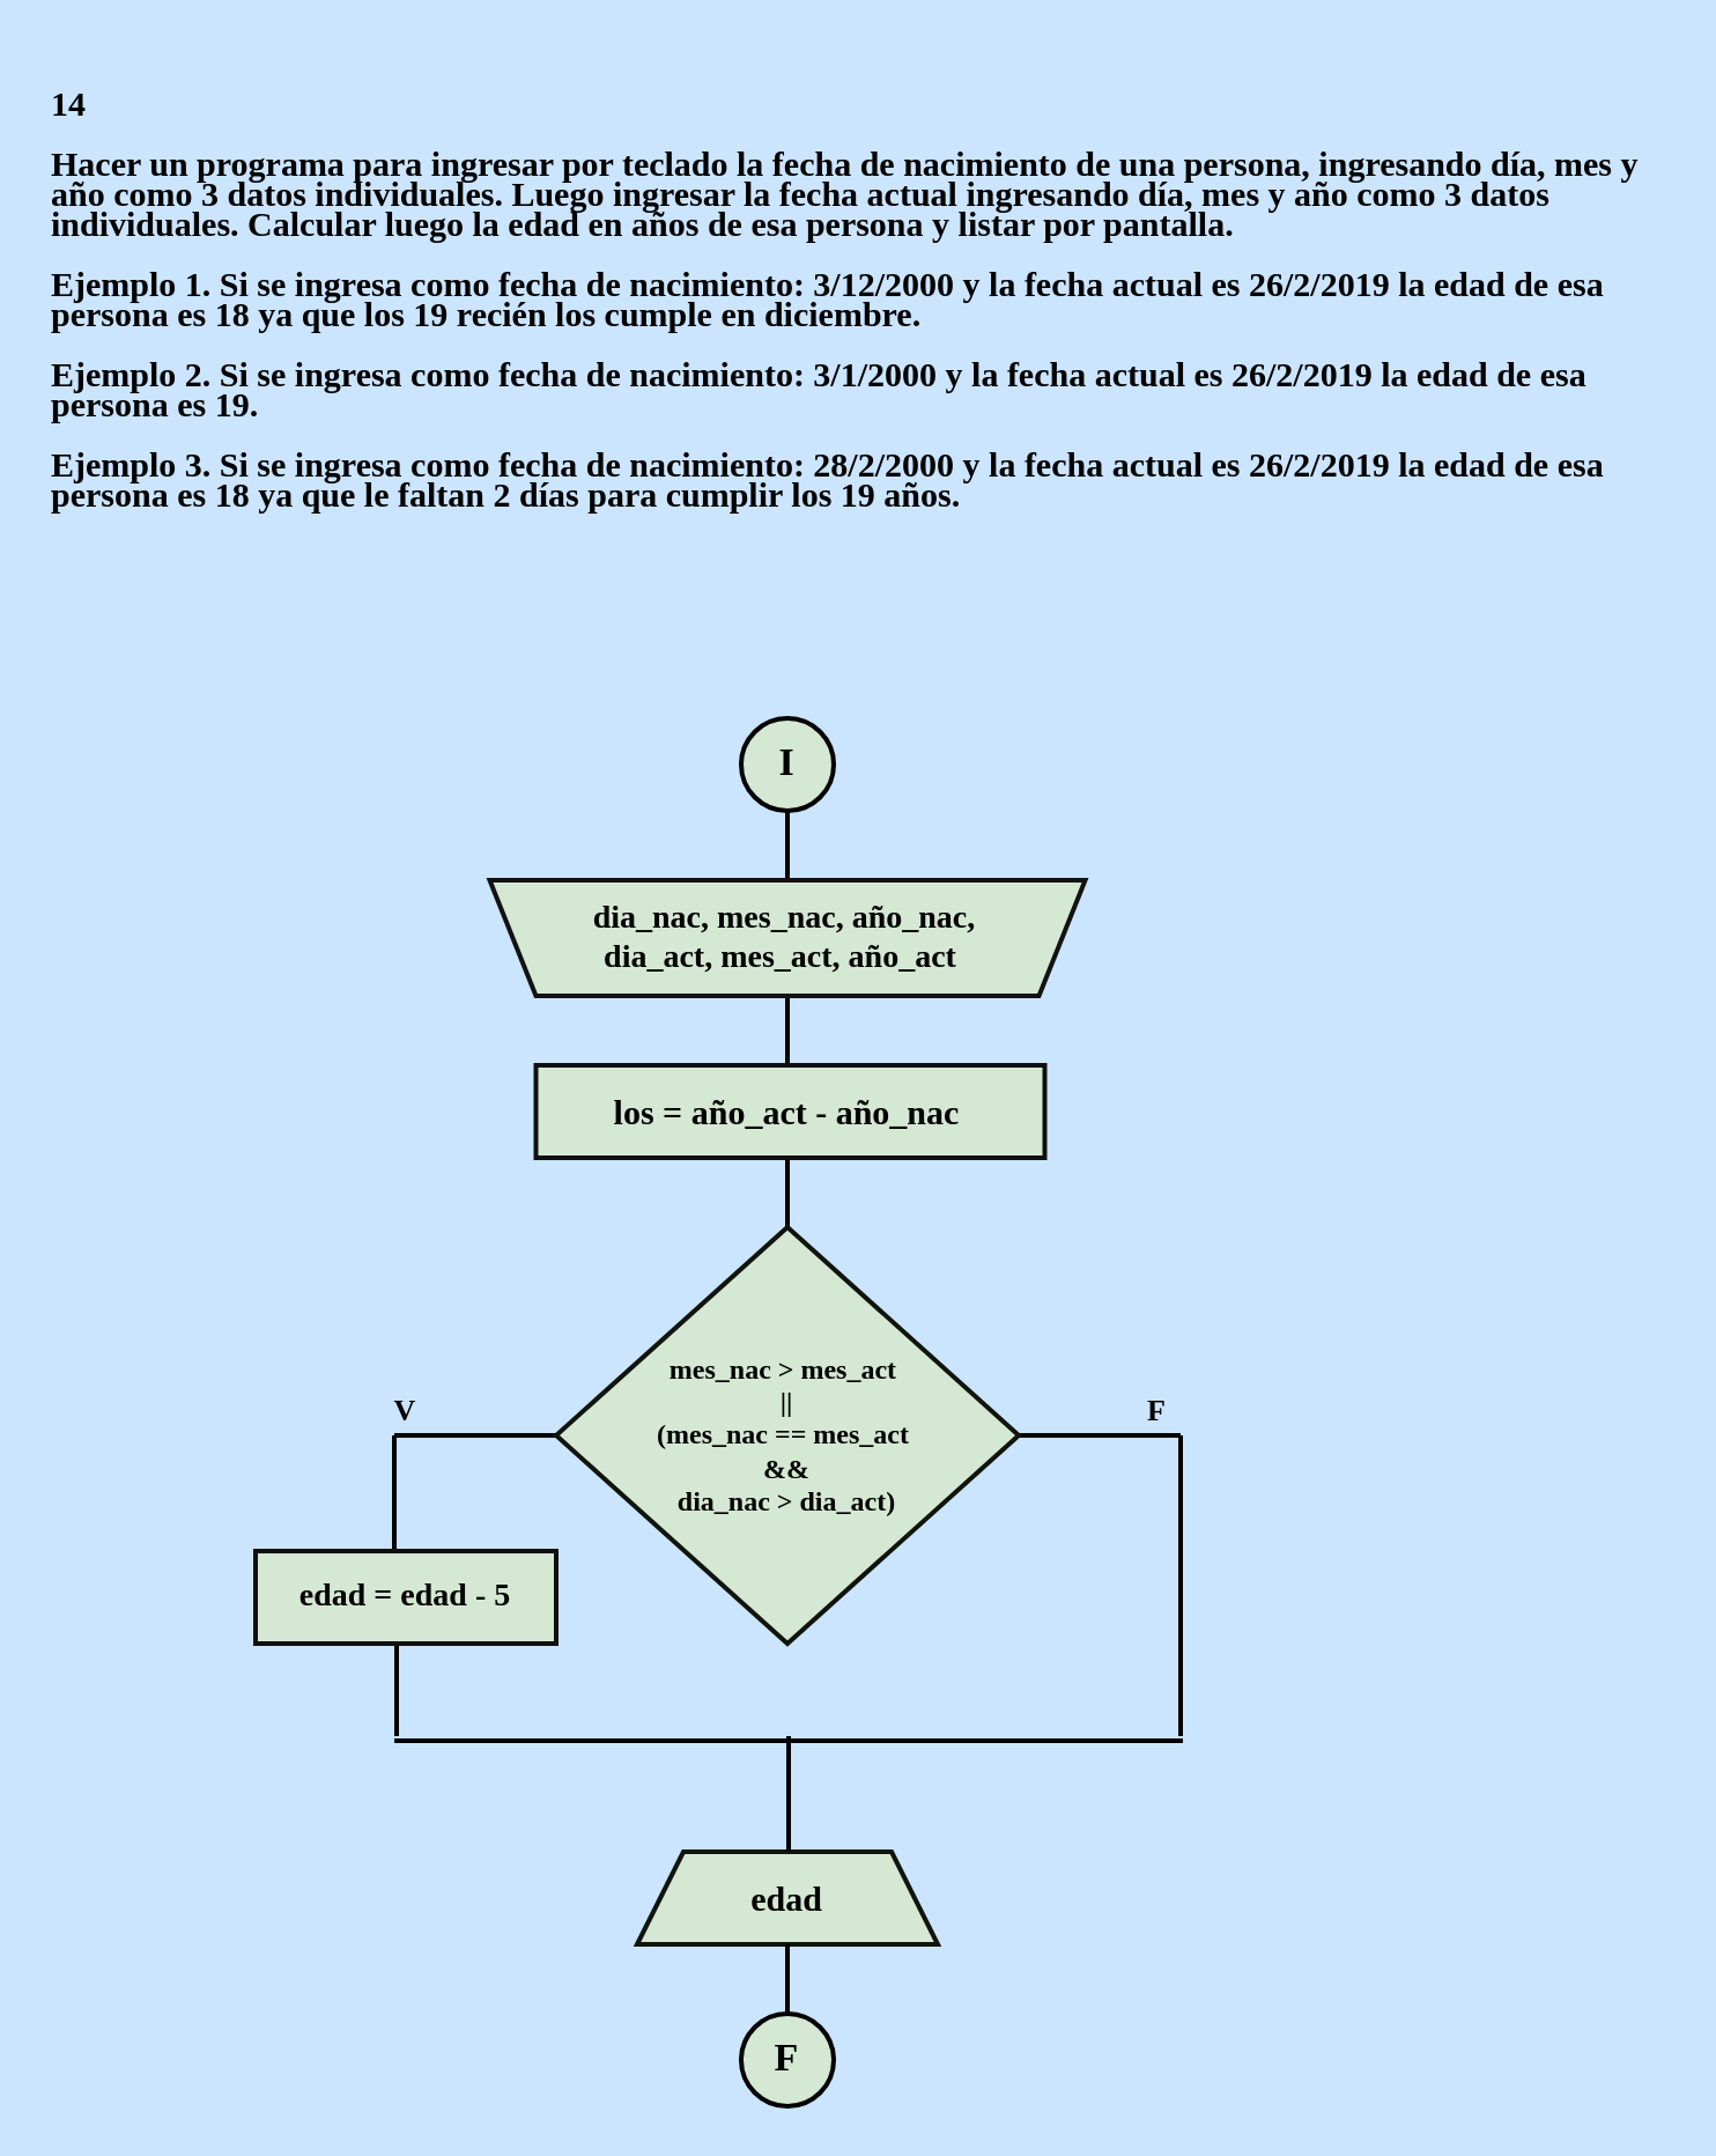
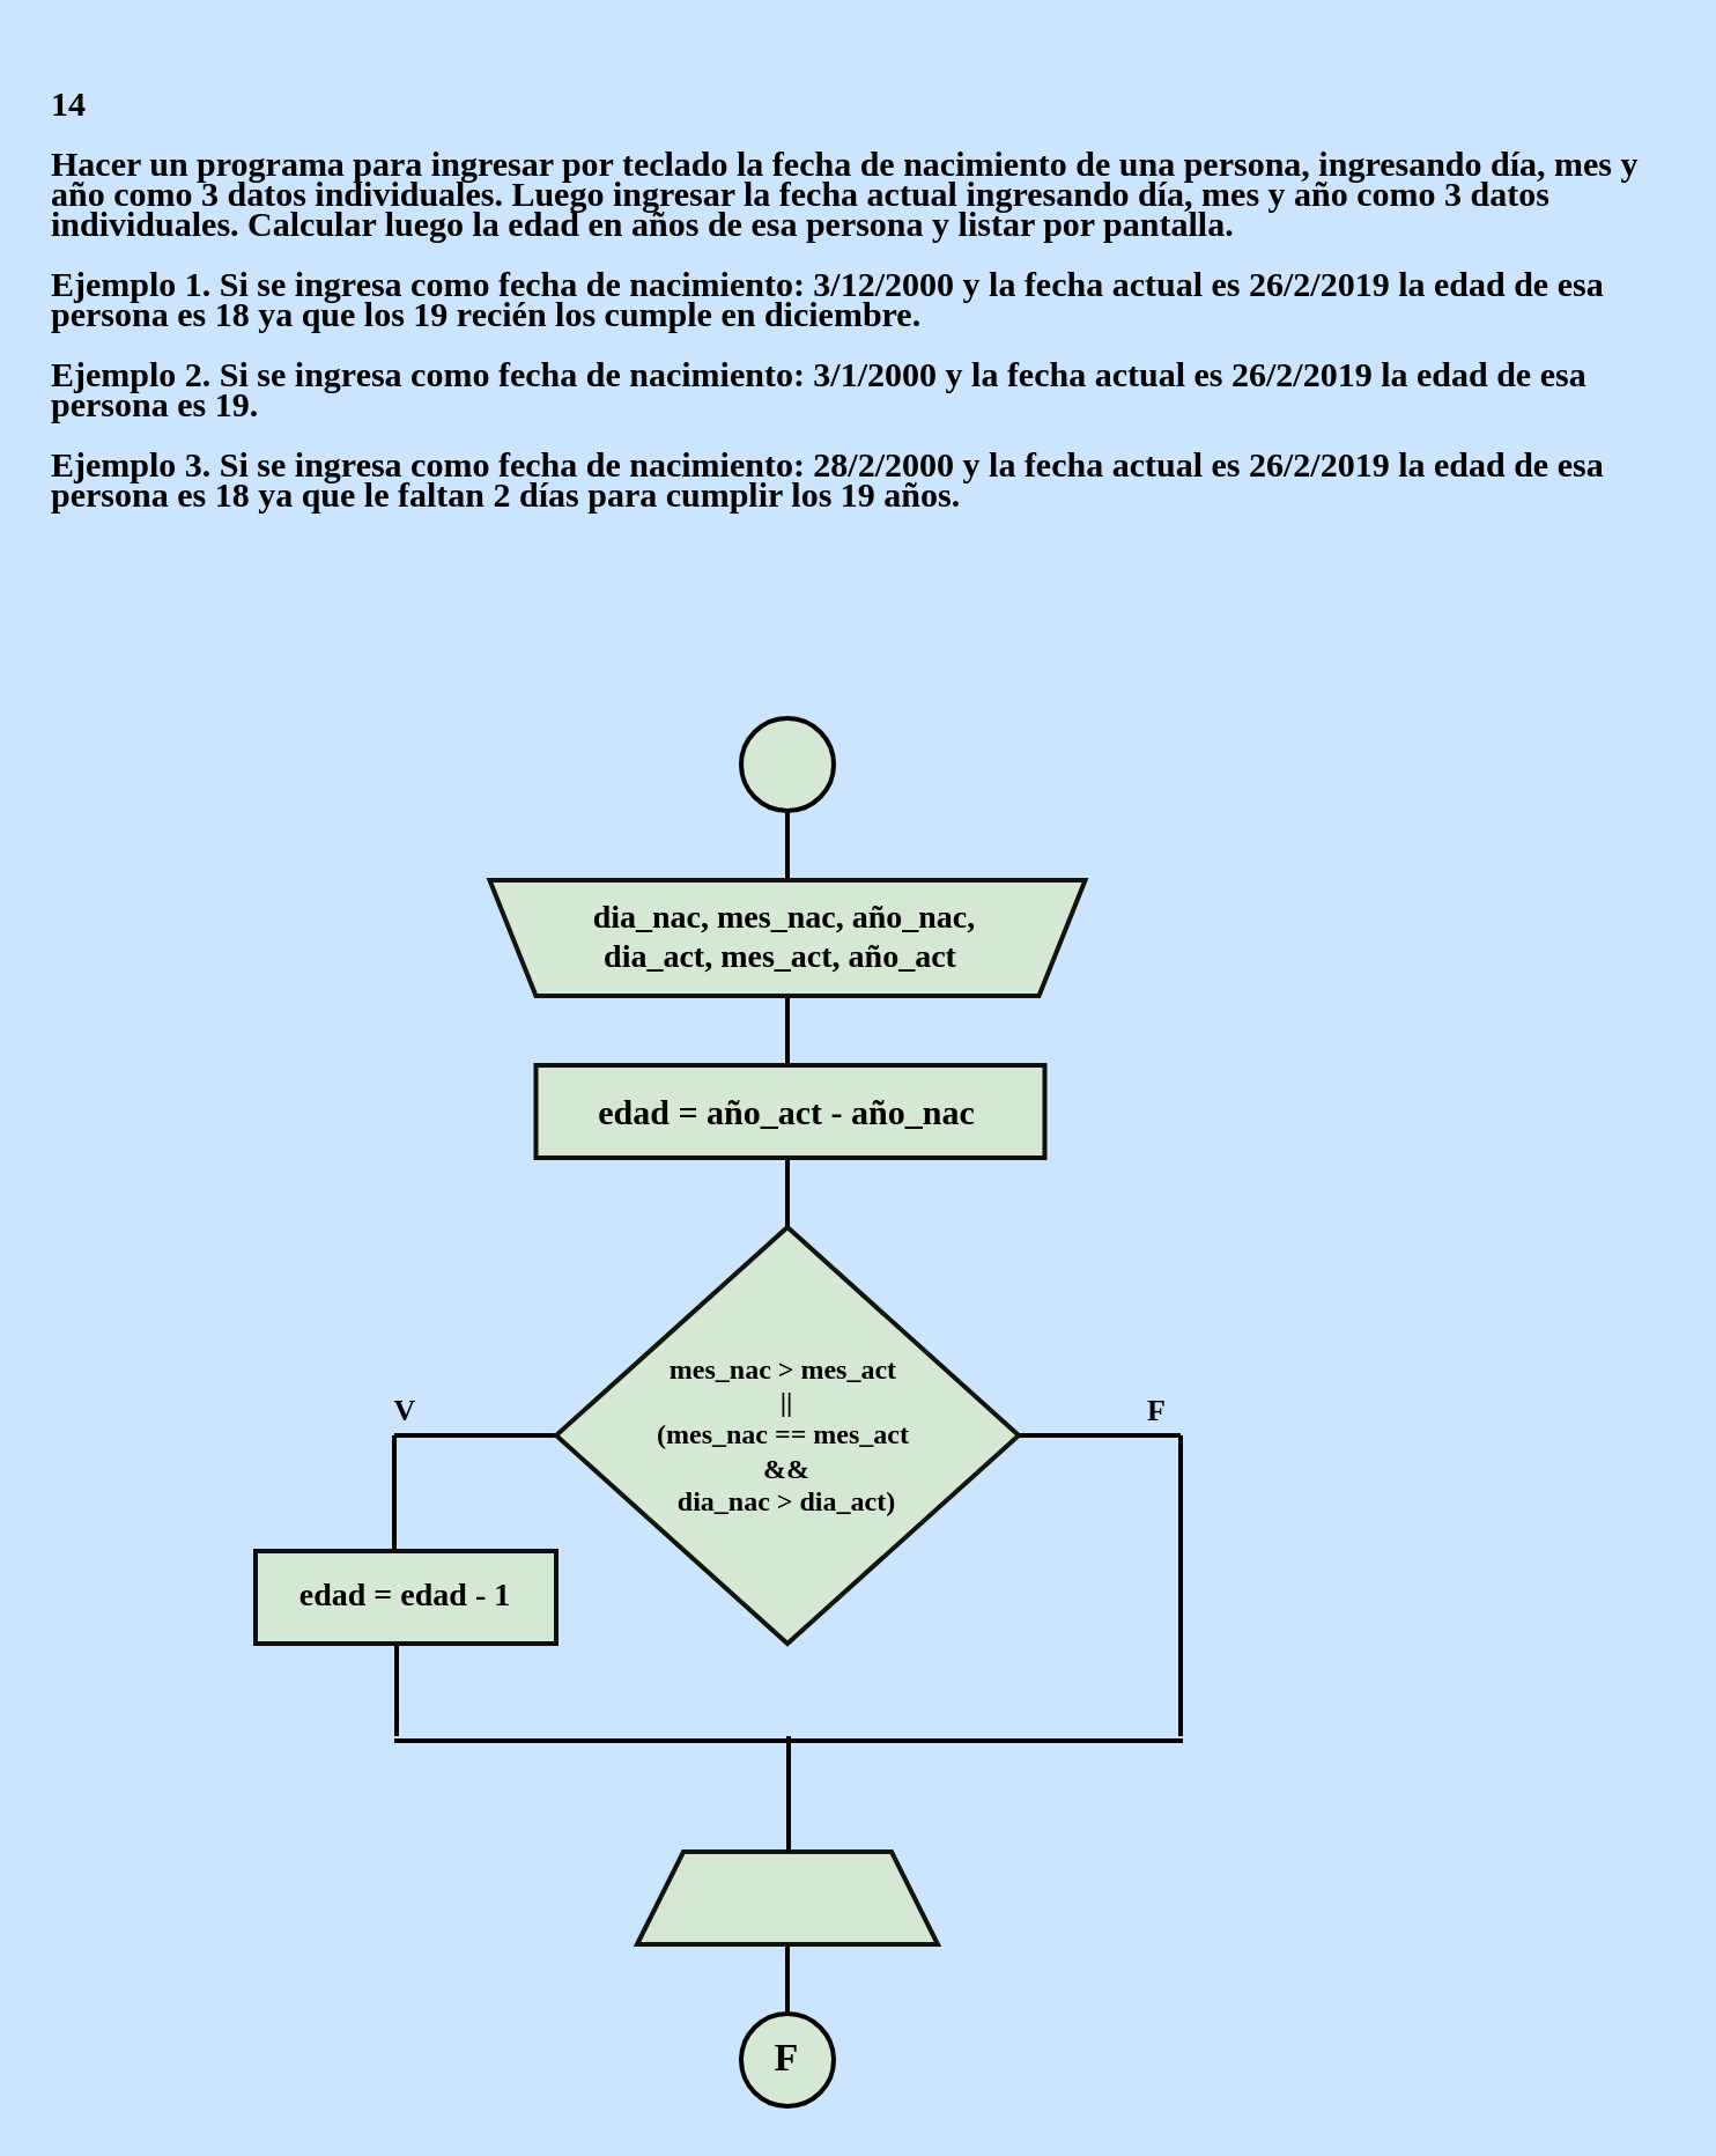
- <mxCell id="19" value="&lt;font color=&quot;#000000&quot; size=&quot;1&quot; face=&quot;Comic Sans MS&quot;&gt;&lt;b style=&quot;font-size: 17px;&quot;&gt;I&lt;/b&gt;&lt;/font&gt;" style="text;strokeColor=none;align=center;fillColor=none;html=1;verticalAlign=middle;whiteSpace=wrap;rounded=0;fontFamily=Architects Daughter;fontSource=https%3A%2F%2Ffonts.googleapis.com%2Fcss%3Ffamily%3DArchitects%2BDaughter;aspect=fixed;container=0;" vertex="1" parent="1"><mxGeometry x="325" y="315" width="30" height="30" as="geometry" /></mxCell>
- <mxCell id="25" value="&lt;b&gt;&lt;font face=&quot;Comic Sans MS&quot; color=&quot;#000000&quot; style=&quot;font-size: 15px;&quot;&gt;los = año_act - año_nac&lt;/font&gt;&lt;/b&gt;" style="text;strokeColor=none;align=center;fillColor=none;html=1;verticalAlign=middle;whiteSpace=wrap;rounded=0;fontFamily=Architects Daughter;fontSource=https%3A%2F%2Ffonts.googleapis.com%2Fcss%3Ffamily%3DArchitects%2BDaughter;aspect=fixed;container=0;" vertex="1" parent="1"><mxGeometry x="215" y="465" width="250" height="30" as="geometry" /></mxCell>
+ <mxCell id="25" value="&lt;b&gt;&lt;font face=&quot;Comic Sans MS&quot; color=&quot;#000000&quot; style=&quot;font-size: 15px;&quot;&gt;edad = año_act - año_nac&lt;/font&gt;&lt;/b&gt;" style="text;strokeColor=none;align=center;fillColor=none;html=1;verticalAlign=middle;whiteSpace=wrap;rounded=0;fontFamily=Architects Daughter;fontSource=https%3A%2F%2Ffonts.googleapis.com%2Fcss%3Ffamily%3DArchitects%2BDaughter;aspect=fixed;container=0;" vertex="1" parent="1"><mxGeometry x="215" y="465" width="250" height="30" as="geometry" /></mxCell>
- <mxCell id="29" value="&lt;font color=&quot;#000000&quot; size=&quot;1&quot; face=&quot;Comic Sans MS&quot;&gt;&lt;b style=&quot;font-size: 14px;&quot;&gt;edad = edad - 5&lt;/b&gt;&lt;/font&gt;" style="text;strokeColor=none;align=center;fillColor=none;html=1;verticalAlign=middle;whiteSpace=wrap;rounded=0;fontFamily=Architects Daughter;fontSource=https%3A%2F%2Ffonts.googleapis.com%2Fcss%3Ffamily%3DArchitects%2BDaughter;aspect=fixed;container=0;" vertex="1" parent="1"><mxGeometry x="115" y="680" width="120" height="20" as="geometry" /></mxCell>
+ <mxCell id="29" value="&lt;font color=&quot;#000000&quot; size=&quot;1&quot; face=&quot;Comic Sans MS&quot;&gt;&lt;b style=&quot;font-size: 14px;&quot;&gt;edad = edad - 1&lt;/b&gt;&lt;/font&gt;" style="text;strokeColor=none;align=center;fillColor=none;html=1;verticalAlign=middle;whiteSpace=wrap;rounded=0;fontFamily=Architects Daughter;fontSource=https%3A%2F%2Ffonts.googleapis.com%2Fcss%3Ffamily%3DArchitects%2BDaughter;aspect=fixed;container=0;" vertex="1" parent="1"><mxGeometry x="115" y="680" width="120" height="20" as="geometry" /></mxCell>
- <mxCell id="4" value="&lt;b&gt;&lt;font color=&quot;#000000&quot; style=&quot;font-size: 15px;&quot; face=&quot;Comic Sans MS&quot;&gt;edad&lt;/font&gt;&lt;/b&gt;" style="text;strokeColor=none;align=center;fillColor=none;html=1;verticalAlign=middle;whiteSpace=wrap;rounded=0;fontFamily=Architects Daughter;fontSource=https%3A%2F%2Ffonts.googleapis.com%2Fcss%3Ffamily%3DArchitects%2BDaughter;aspect=fixed;container=0;" vertex="1" parent="1"><mxGeometry x="310" y="805" width="60" height="30" as="geometry" /></mxCell>
